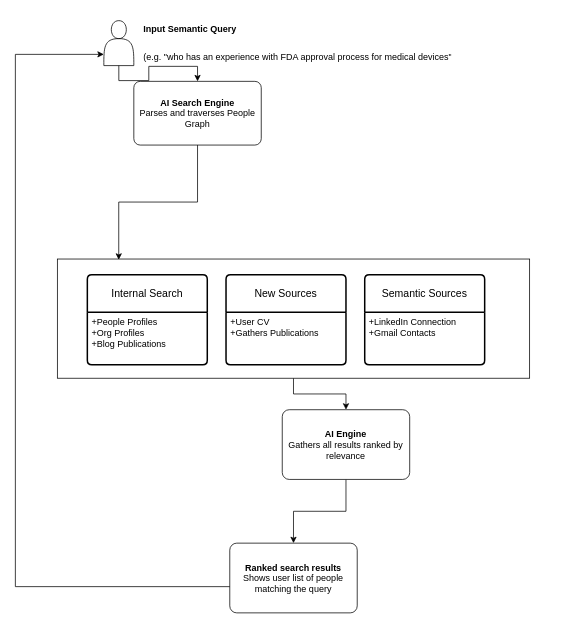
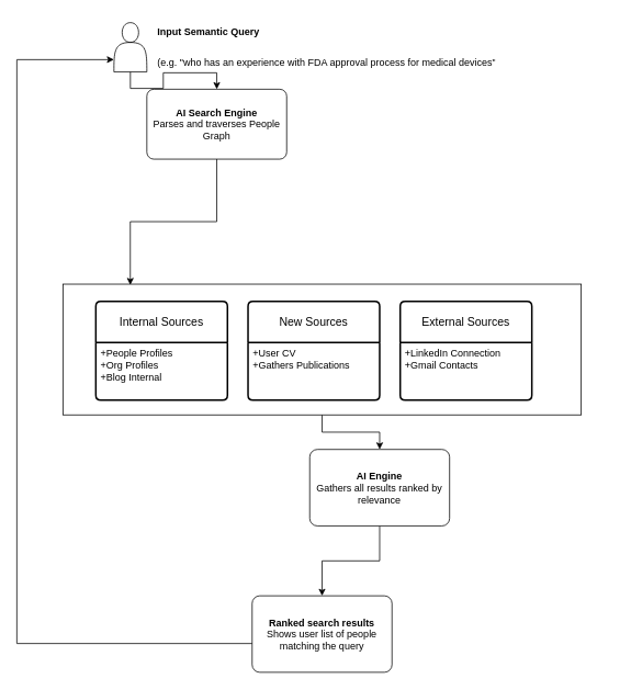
- <mxCell id="8" value="Internal Search" style="swimlane;childLayout=stackLayout;horizontal=1;startSize=50;horizontalStack=0;rounded=1;fontSize=14;fontStyle=0;strokeWidth=2;resizeParent=0;resizeLast=1;shadow=0;dashed=0;align=center;arcSize=4;whiteSpace=wrap;html=1;" vertex="1" parent="1"><mxGeometry x="116" y="366" width="160" height="120" as="geometry" /></mxCell>
+ <mxCell id="8" value="Internal Sources" style="swimlane;childLayout=stackLayout;horizontal=1;startSize=50;horizontalStack=0;rounded=1;fontSize=14;fontStyle=0;strokeWidth=2;resizeParent=0;resizeLast=1;shadow=0;dashed=0;align=center;arcSize=4;whiteSpace=wrap;html=1;" vertex="1" parent="1"><mxGeometry x="116" y="366" width="160" height="120" as="geometry" /></mxCell>
- <mxCell id="12" value="Semantic Sources" style="swimlane;childLayout=stackLayout;horizontal=1;startSize=50;horizontalStack=0;rounded=1;fontSize=14;fontStyle=0;strokeWidth=2;resizeParent=0;resizeLast=1;shadow=0;dashed=0;align=center;arcSize=4;whiteSpace=wrap;html=1;" vertex="1" parent="1"><mxGeometry x="486" y="366" width="160" height="120" as="geometry" /></mxCell>
+ <mxCell id="12" value="External Sources" style="swimlane;childLayout=stackLayout;horizontal=1;startSize=50;horizontalStack=0;rounded=1;fontSize=14;fontStyle=0;strokeWidth=2;resizeParent=0;resizeLast=1;shadow=0;dashed=0;align=center;arcSize=4;whiteSpace=wrap;html=1;" vertex="1" parent="1"><mxGeometry x="486" y="366" width="160" height="120" as="geometry" /></mxCell>
- <mxCell id="9" value="+People Profiles&lt;br&gt;+Org Profiles&lt;br&gt;+Blog Publications" style="align=left;strokeColor=none;fillColor=none;spacingLeft=4;spacingRight=4;fontSize=12;verticalAlign=top;resizable=0;rotatable=0;part=1;html=1;whiteSpace=wrap;" vertex="1" parent="8"><mxGeometry y="50" width="160" height="70" as="geometry" /></mxCell>
+ <mxCell id="9" value="+People Profiles&lt;br&gt;+Org Profiles&lt;br&gt;+Blog Internal" style="align=left;strokeColor=none;fillColor=none;spacingLeft=4;spacingRight=4;fontSize=12;verticalAlign=top;resizable=0;rotatable=0;part=1;html=1;whiteSpace=wrap;" vertex="1" parent="8"><mxGeometry y="50" width="160" height="70" as="geometry" /></mxCell>
